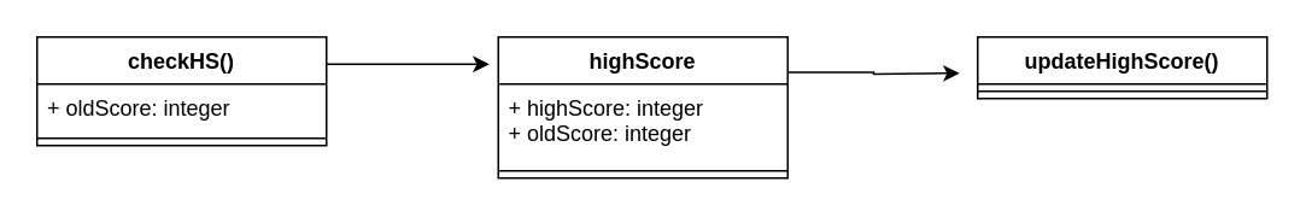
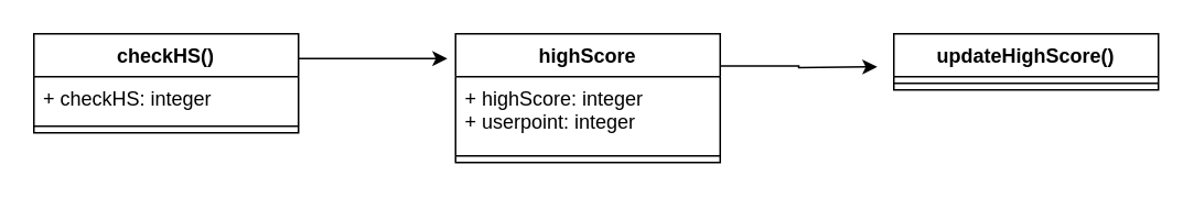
- <mxCell id="4" value="+ oldScore: integer" style="text;strokeColor=none;fillColor=none;align=left;verticalAlign=top;spacingLeft=4;spacingRight=4;overflow=hidden;rotatable=0;points=[[0,0.5],[1,0.5]];portConstraint=eastwest;" vertex="1" parent="3"><mxGeometry y="26" width="160" height="26" as="geometry" /></mxCell>
+ <mxCell id="4" value="+ checkHS: integer" style="text;strokeColor=none;fillColor=none;align=left;verticalAlign=top;spacingLeft=4;spacingRight=4;overflow=hidden;rotatable=0;points=[[0,0.5],[1,0.5]];portConstraint=eastwest;" vertex="1" parent="3"><mxGeometry y="26" width="160" height="26" as="geometry" /></mxCell>
- <mxCell id="8" value="+ highScore: integer&#10;+ oldScore: integer&#10;" style="text;strokeColor=none;fillColor=none;align=left;verticalAlign=top;spacingLeft=4;spacingRight=4;overflow=hidden;rotatable=0;points=[[0,0.5],[1,0.5]];portConstraint=eastwest;" vertex="1" parent="7"><mxGeometry y="26" width="160" height="44" as="geometry" /></mxCell>
+ <mxCell id="8" value="+ highScore: integer&#10;+ userpoint: integer&#10;" style="text;strokeColor=none;fillColor=none;align=left;verticalAlign=top;spacingLeft=4;spacingRight=4;overflow=hidden;rotatable=0;points=[[0,0.5],[1,0.5]];portConstraint=eastwest;" vertex="1" parent="7"><mxGeometry y="26" width="160" height="44" as="geometry" /></mxCell>
